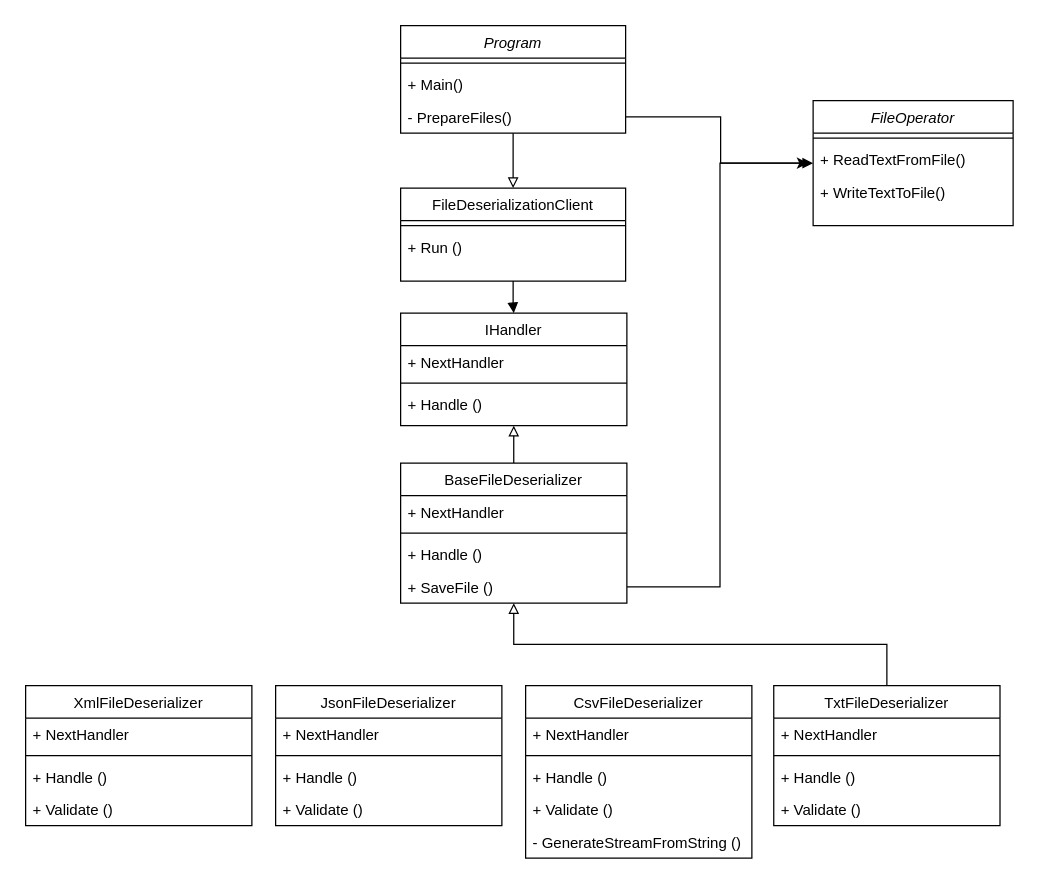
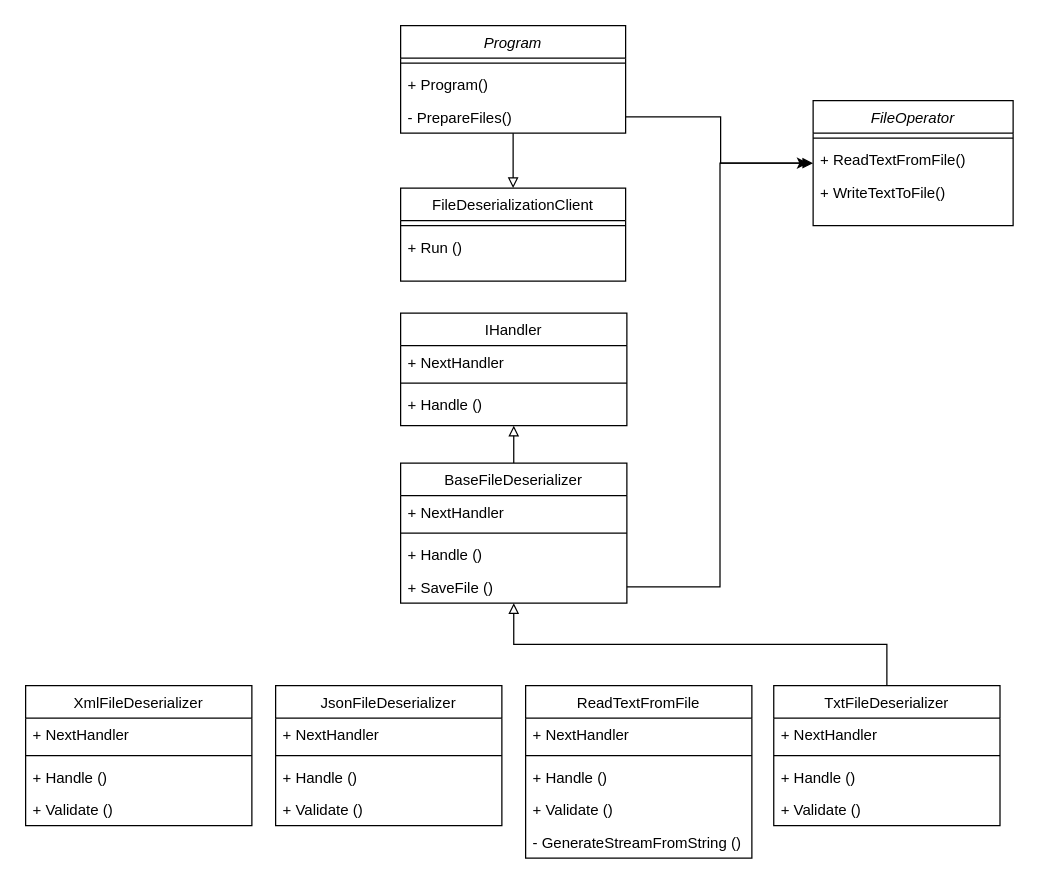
- <mxCell id="6" value="+ Main()" style="text;align=left;verticalAlign=top;spacingLeft=4;spacingRight=4;overflow=hidden;rotatable=0;points=[[0,0.5],[1,0.5]];portConstraint=eastwest;" parent="4" vertex="1"><mxGeometry y="34" width="180" height="26" as="geometry" /></mxCell>
+ <mxCell id="6" value="+ Program()" style="text;align=left;verticalAlign=top;spacingLeft=4;spacingRight=4;overflow=hidden;rotatable=0;points=[[0,0.5],[1,0.5]];portConstraint=eastwest;" parent="4" vertex="1"><mxGeometry y="34" width="180" height="26" as="geometry" /></mxCell>
- <mxCell id="48" style="edgeStyle=orthogonalEdgeStyle;rounded=0;orthogonalLoop=1;jettySize=auto;html=1;entryX=0.5;entryY=0;entryDx=0;entryDy=0;endArrow=block;endFill=1;" edge="1" parent="1" source="12" target="8"><mxGeometry relative="1" as="geometry" /></mxCell>
- <mxCell id="25" value="CsvFileDeserializer" style="swimlane;fontStyle=0;align=center;verticalAlign=top;childLayout=stackLayout;horizontal=1;startSize=26;horizontalStack=0;resizeParent=1;resizeLast=0;collapsible=1;marginBottom=0;rounded=0;shadow=0;strokeWidth=1;" vertex="1" parent="1"><mxGeometry x="420" y="548" width="181" height="138" as="geometry"><mxRectangle x="130" y="380" width="160" height="26" as="alternateBounds" /></mxGeometry></mxCell>
+ <mxCell id="25" value="ReadTextFromFile" style="swimlane;fontStyle=0;align=center;verticalAlign=top;childLayout=stackLayout;horizontal=1;startSize=26;horizontalStack=0;resizeParent=1;resizeLast=0;collapsible=1;marginBottom=0;rounded=0;shadow=0;strokeWidth=1;" vertex="1" parent="1"><mxGeometry x="420" y="548" width="181" height="138" as="geometry"><mxRectangle x="130" y="380" width="160" height="26" as="alternateBounds" /></mxGeometry></mxCell>
